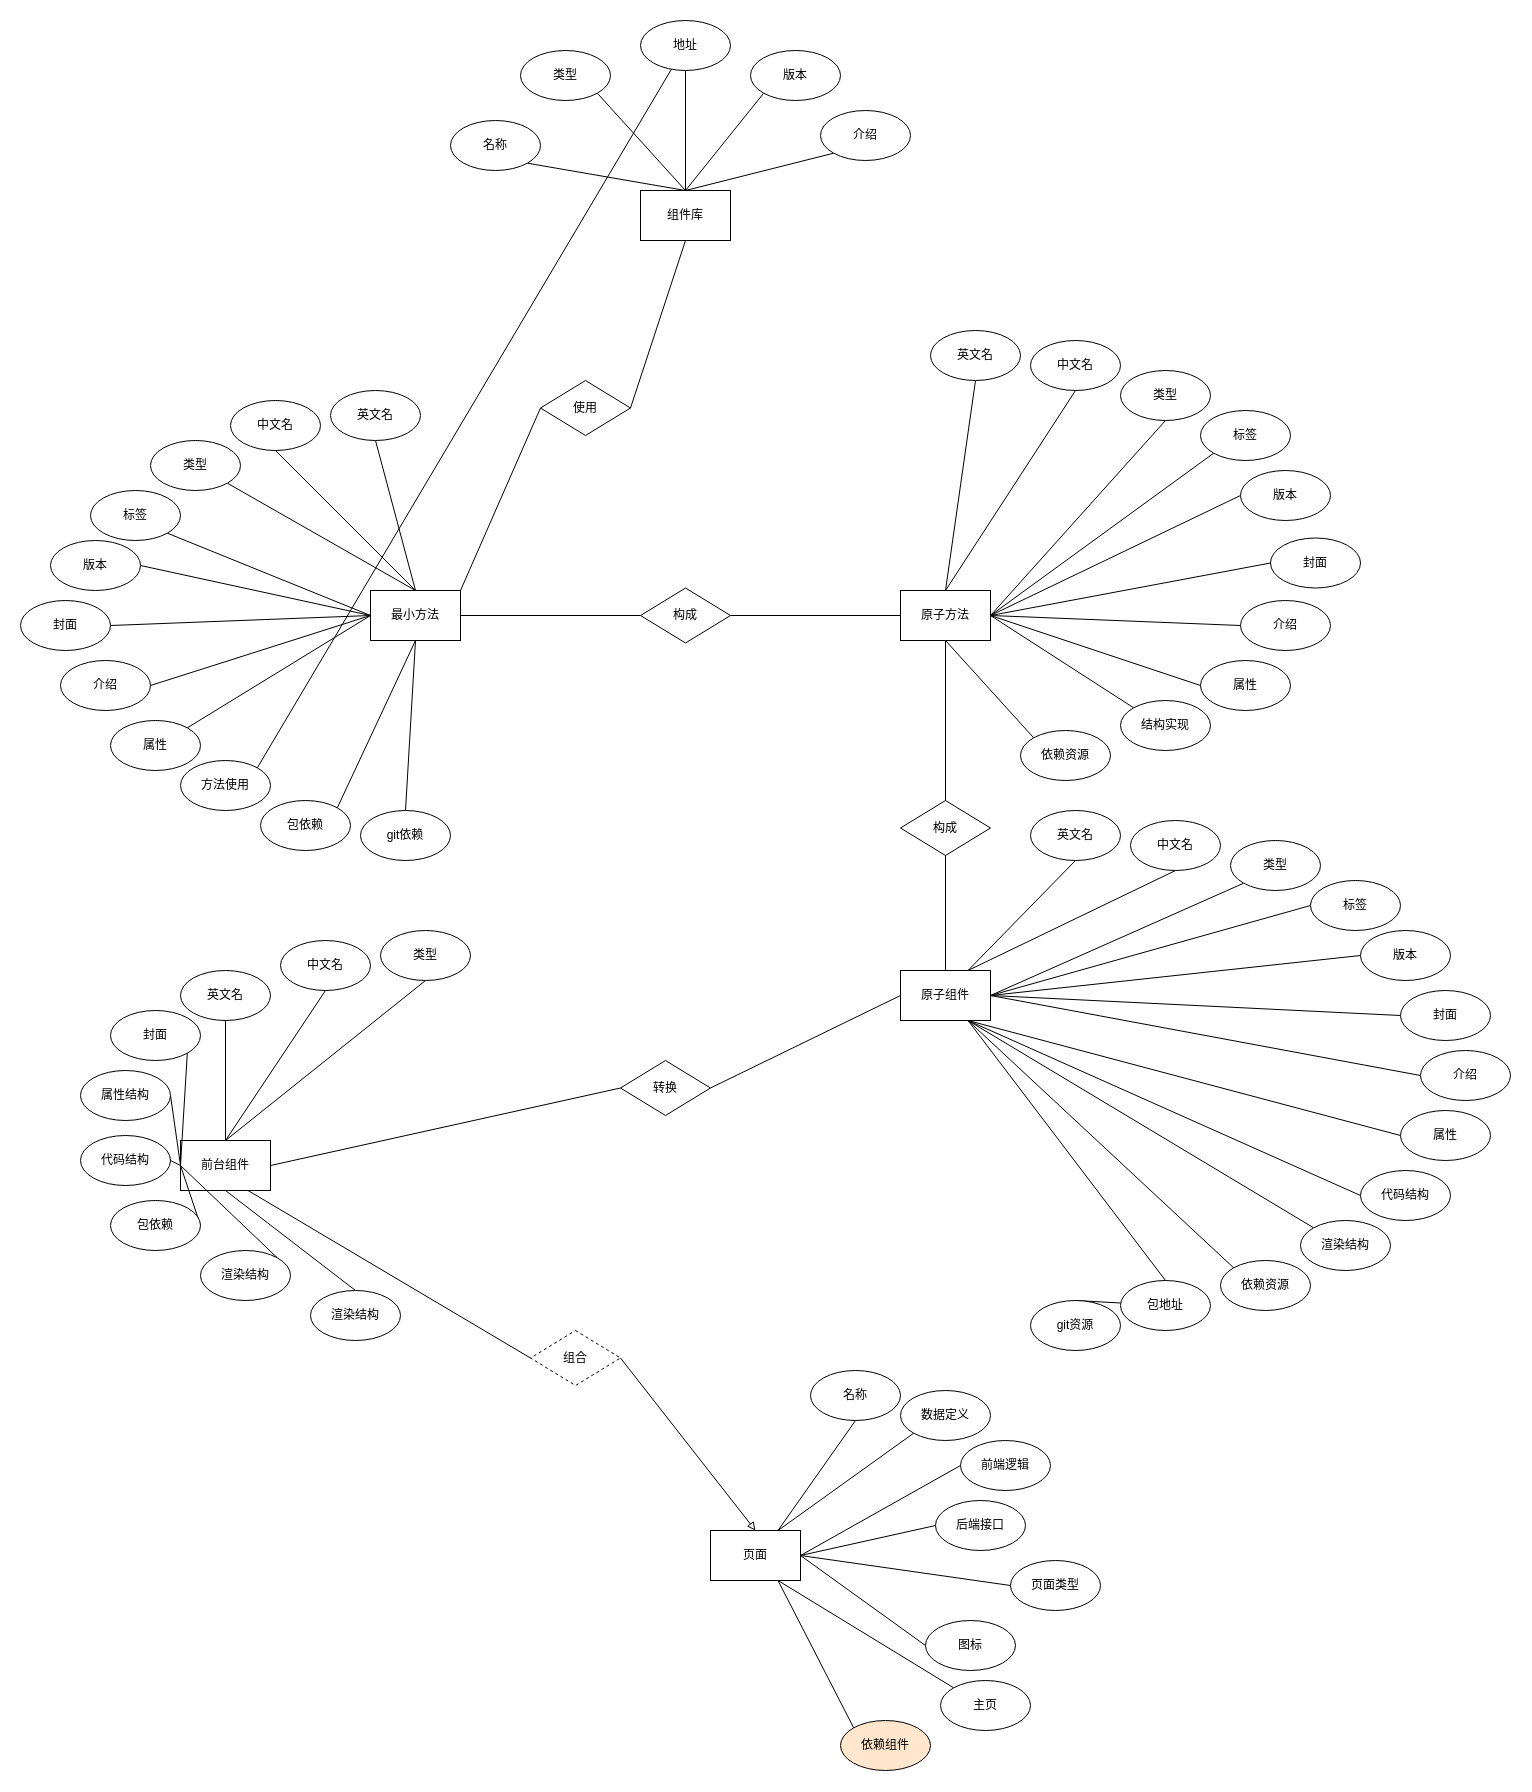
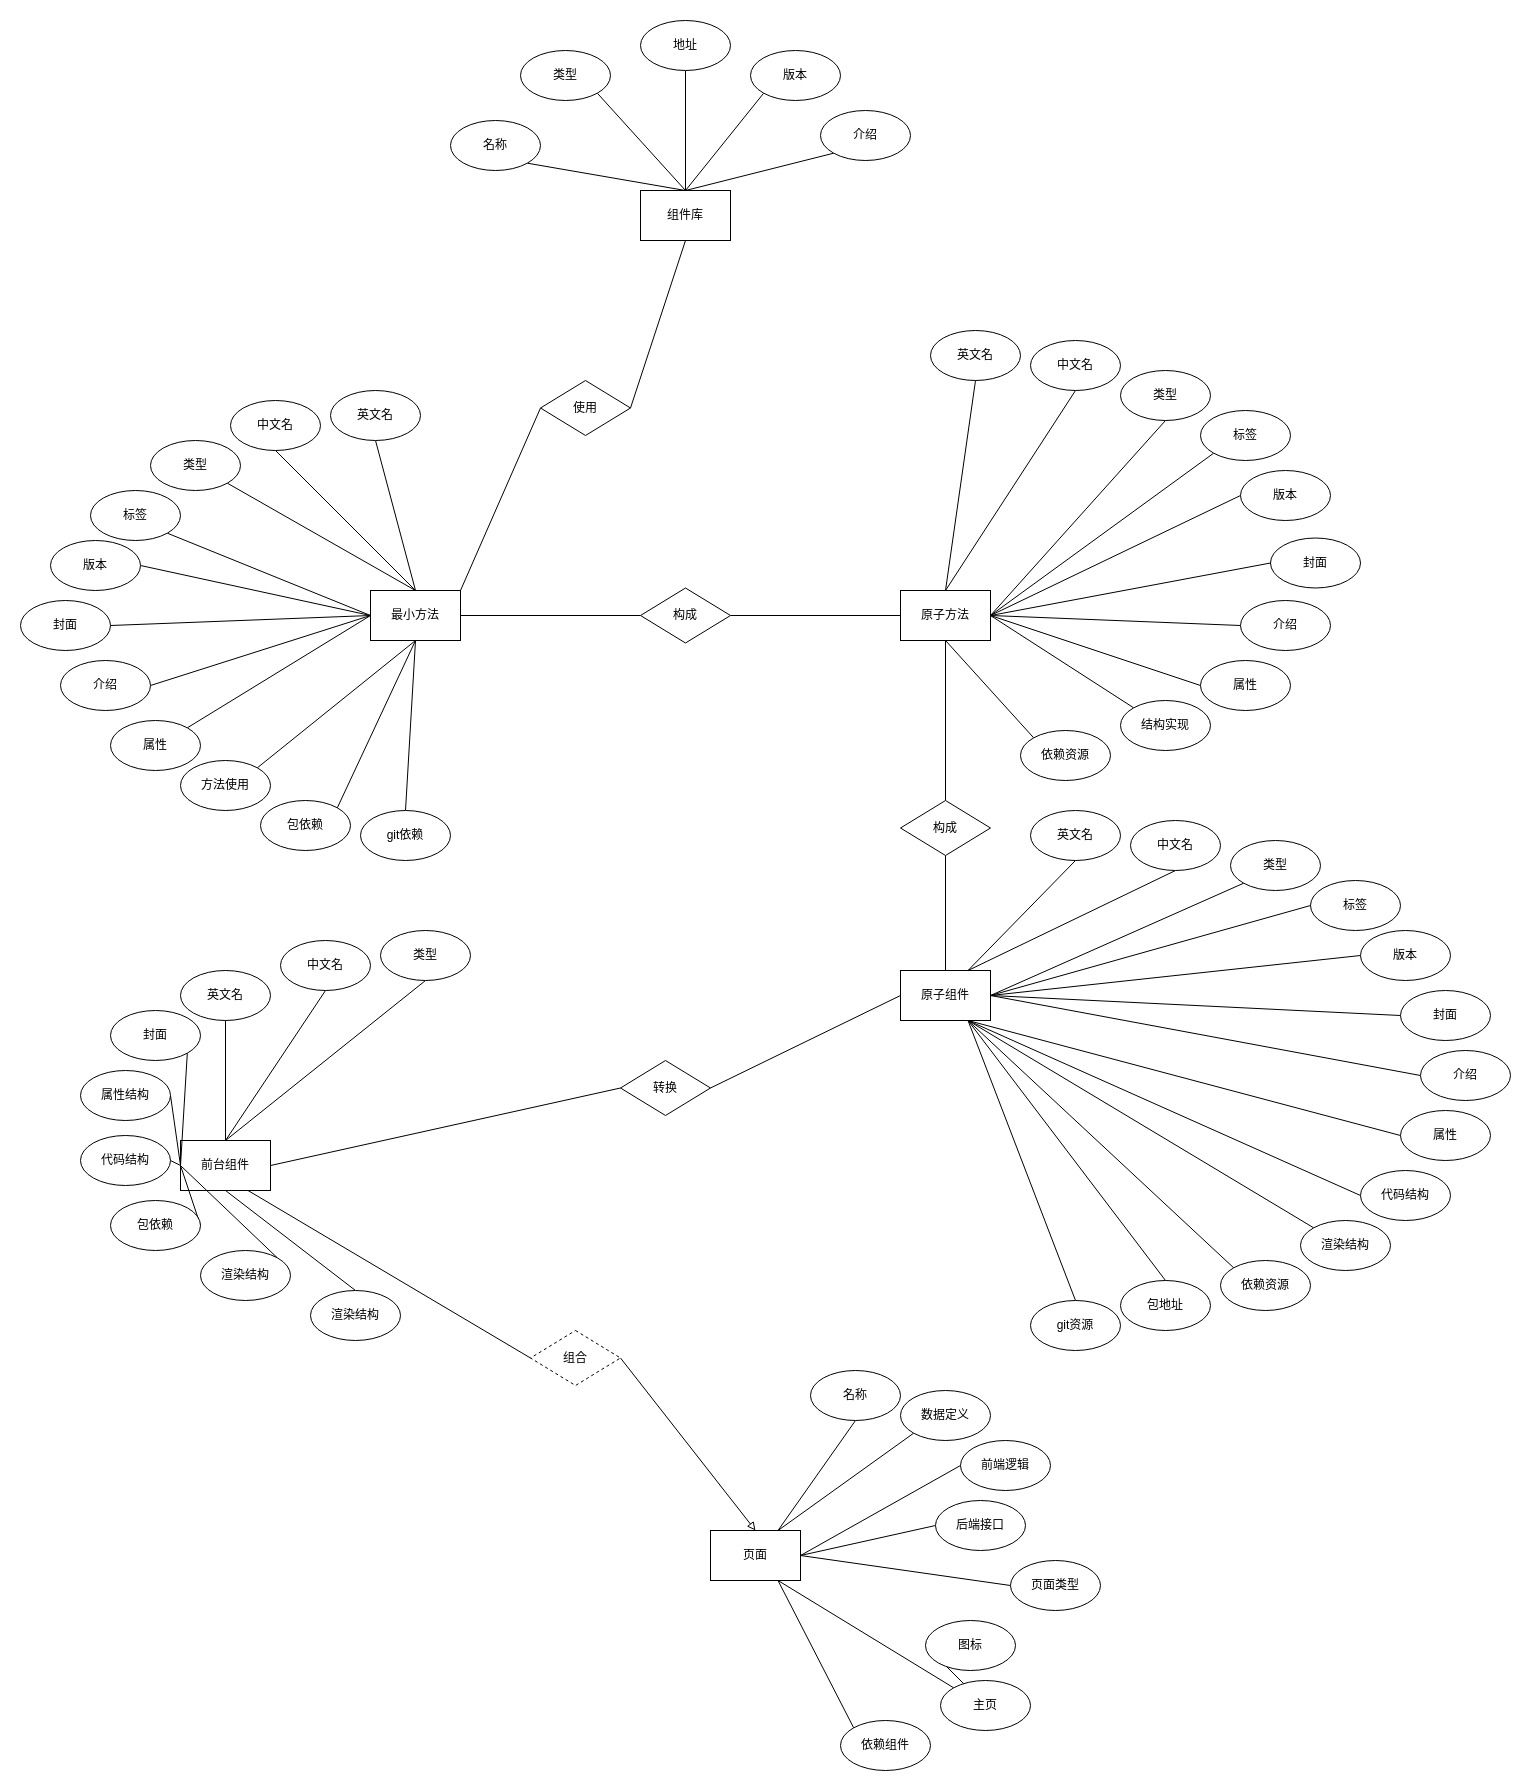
- <mxCell id="23" style="edgeStyle=none;rounded=0;orthogonalLoop=1;jettySize=auto;html=1;exitX=1;exitY=0;exitDx=0;exitDy=0;endArrow=none;endFill=0;" edge="1" parent="1" source="24" target="130"><mxGeometry relative="1" as="geometry" /></mxCell>
+ <mxCell id="23" style="edgeStyle=none;rounded=0;orthogonalLoop=1;jettySize=auto;html=1;exitX=1;exitY=0;exitDx=0;exitDy=0;entryX=0.5;entryY=1;entryDx=0;entryDy=0;endArrow=none;endFill=0;" edge="1" parent="1" source="24" target="4"><mxGeometry relative="1" as="geometry" /></mxCell>
- <mxCell id="79" style="edgeStyle=none;rounded=0;orthogonalLoop=1;jettySize=auto;html=1;exitX=0.5;exitY=0;exitDx=0;exitDy=0;endArrow=none;endFill=0;" edge="1" parent="1" source="80" target="78"><mxGeometry relative="1" as="geometry" /></mxCell>
+ <mxCell id="79" style="edgeStyle=none;rounded=0;orthogonalLoop=1;jettySize=auto;html=1;exitX=0.5;exitY=0;exitDx=0;exitDy=0;entryX=0.75;entryY=1;entryDx=0;entryDy=0;endArrow=none;endFill=0;" edge="1" parent="1" source="80" target="52"><mxGeometry relative="1" as="geometry" /></mxCell>
- <mxCell id="116" style="edgeStyle=none;rounded=0;orthogonalLoop=1;jettySize=auto;html=1;exitX=0;exitY=0.5;exitDx=0;exitDy=0;entryX=1;entryY=0.5;entryDx=0;entryDy=0;endArrow=none;endFill=0;" edge="1" parent="1" source="117" target="101"><mxGeometry relative="1" as="geometry" /></mxCell>
+ <mxCell id="116" style="edgeStyle=none;rounded=0;orthogonalLoop=1;jettySize=auto;html=1;exitX=0;exitY=0.5;exitDx=0;exitDy=0;endArrow=none;endFill=0;" edge="1" parent="1" source="117" target="119"><mxGeometry relative="1" as="geometry" /></mxCell>
- <mxCell id="121" value="依赖组件" style="ellipse;whiteSpace=wrap;html=1;fillColor=#ffe6cc;" vertex="1" parent="1"><mxGeometry x="840" y="1720" width="90" height="50" as="geometry" /></mxCell>
+ <mxCell id="121" value="依赖组件" style="ellipse;whiteSpace=wrap;html=1;" vertex="1" parent="1"><mxGeometry x="840" y="1720" width="90" height="50" as="geometry" /></mxCell>
